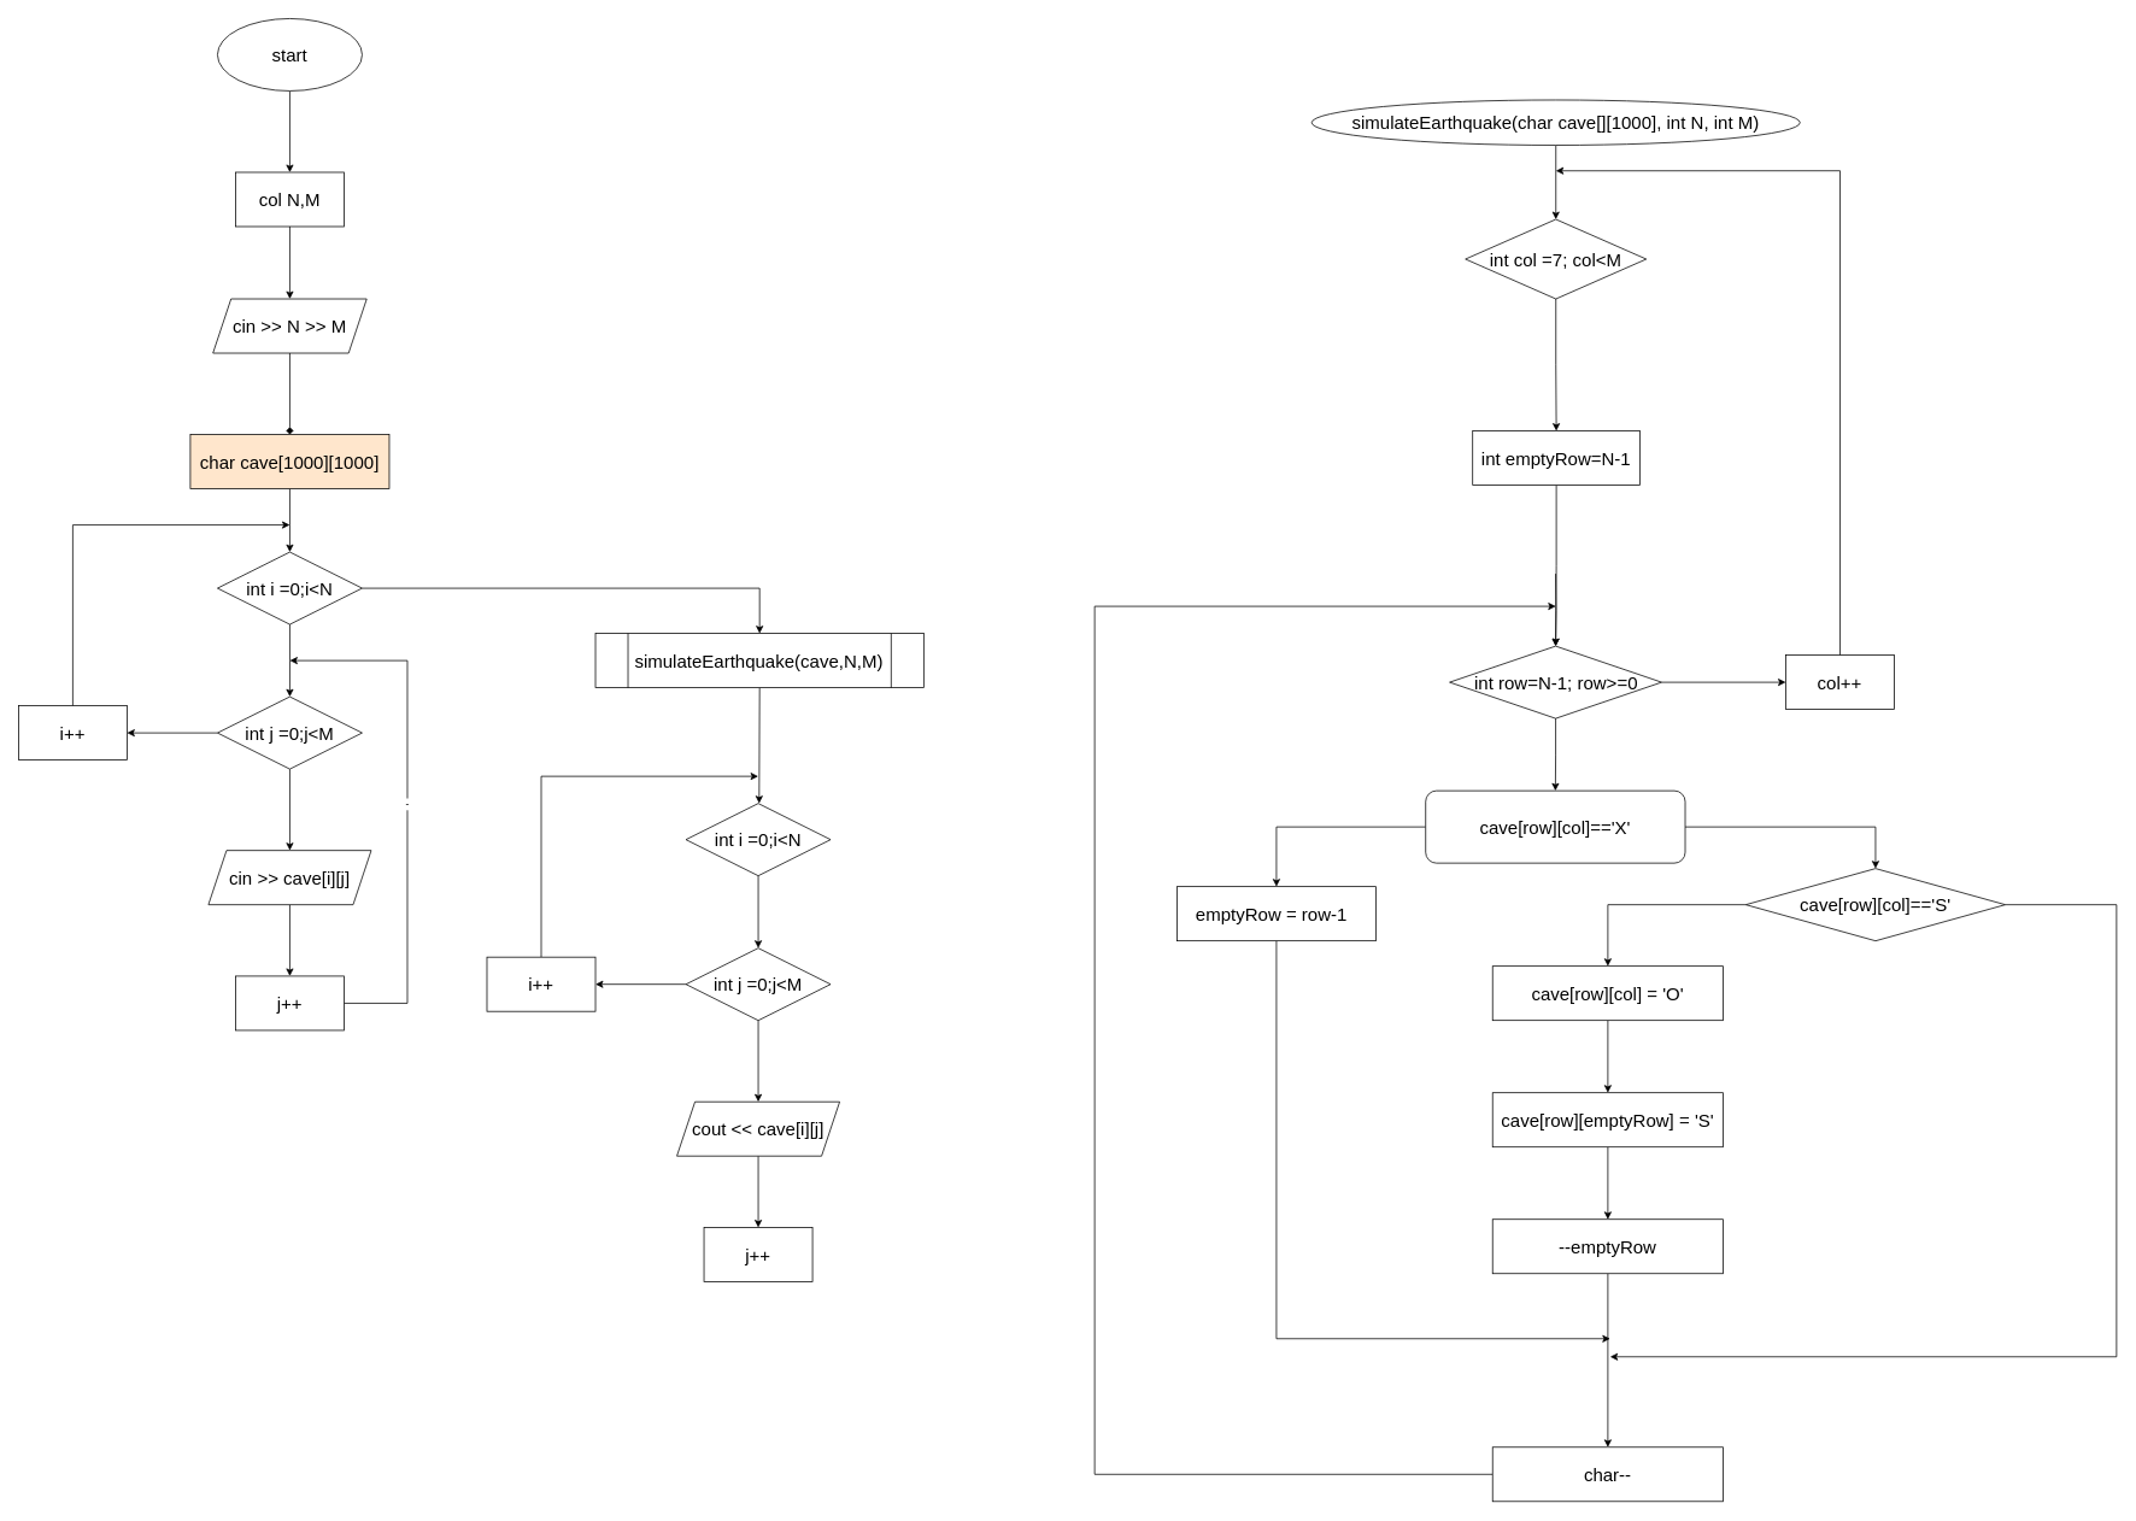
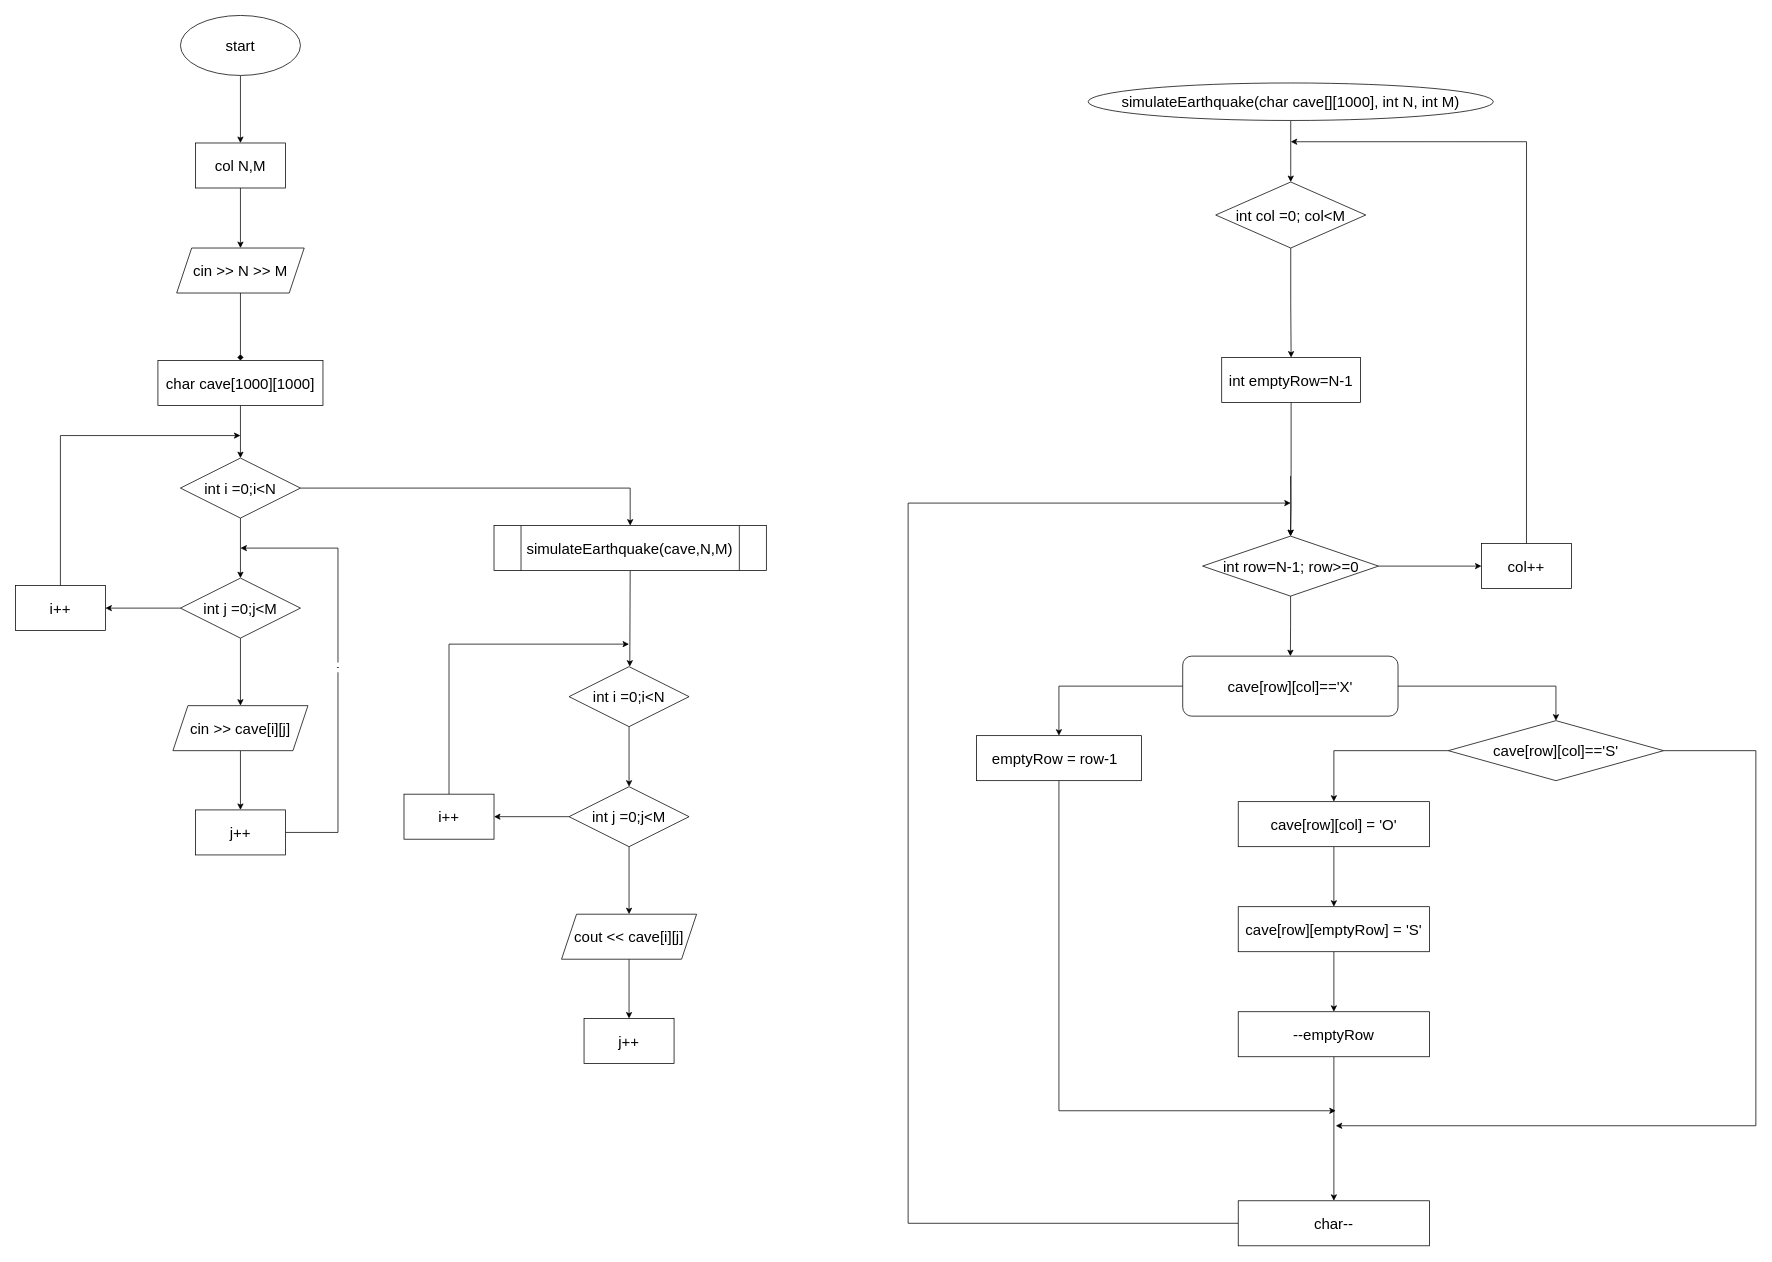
- <mxCell id="37" value="&lt;font style=&quot;font-size: 20px;&quot;&gt;int col =7; col&amp;lt;M&lt;/font&gt;" style="rhombus;whiteSpace=wrap;html=1;" parent="1" vertex="1"><mxGeometry x="1620" y="242" width="200" height="88" as="geometry" /></mxCell>
+ <mxCell id="37" value="&lt;font style=&quot;font-size: 20px;&quot;&gt;int col =0; col&amp;lt;M&lt;/font&gt;" style="rhombus;whiteSpace=wrap;html=1;" parent="1" vertex="1"><mxGeometry x="1620" y="242" width="200" height="88" as="geometry" /></mxCell>
- <mxCell id="9" value="&lt;font style=&quot;font-size: 20px;&quot;&gt;char cave[1000][1000]&lt;/font&gt;" style="whiteSpace=wrap;html=1;fillColor=#ffe6cc;" parent="1" vertex="1"><mxGeometry x="210" y="480" width="220" height="60" as="geometry" /></mxCell>
+ <mxCell id="9" value="&lt;font style=&quot;font-size: 20px;&quot;&gt;char cave[1000][1000]&lt;/font&gt;" style="whiteSpace=wrap;html=1;" parent="1" vertex="1"><mxGeometry x="210" y="480" width="220" height="60" as="geometry" /></mxCell>
